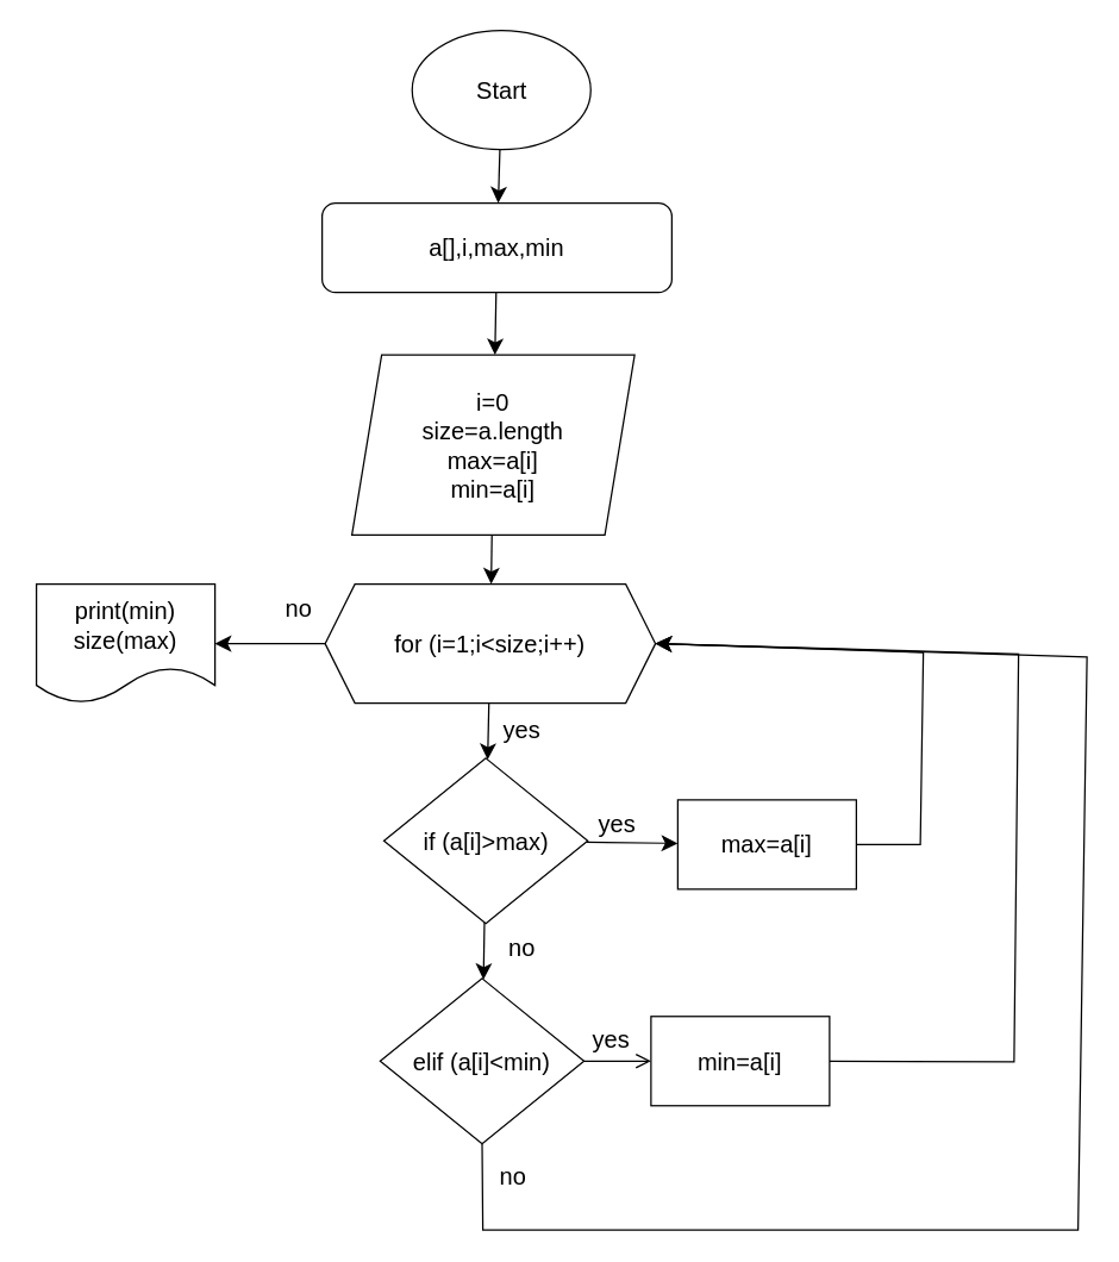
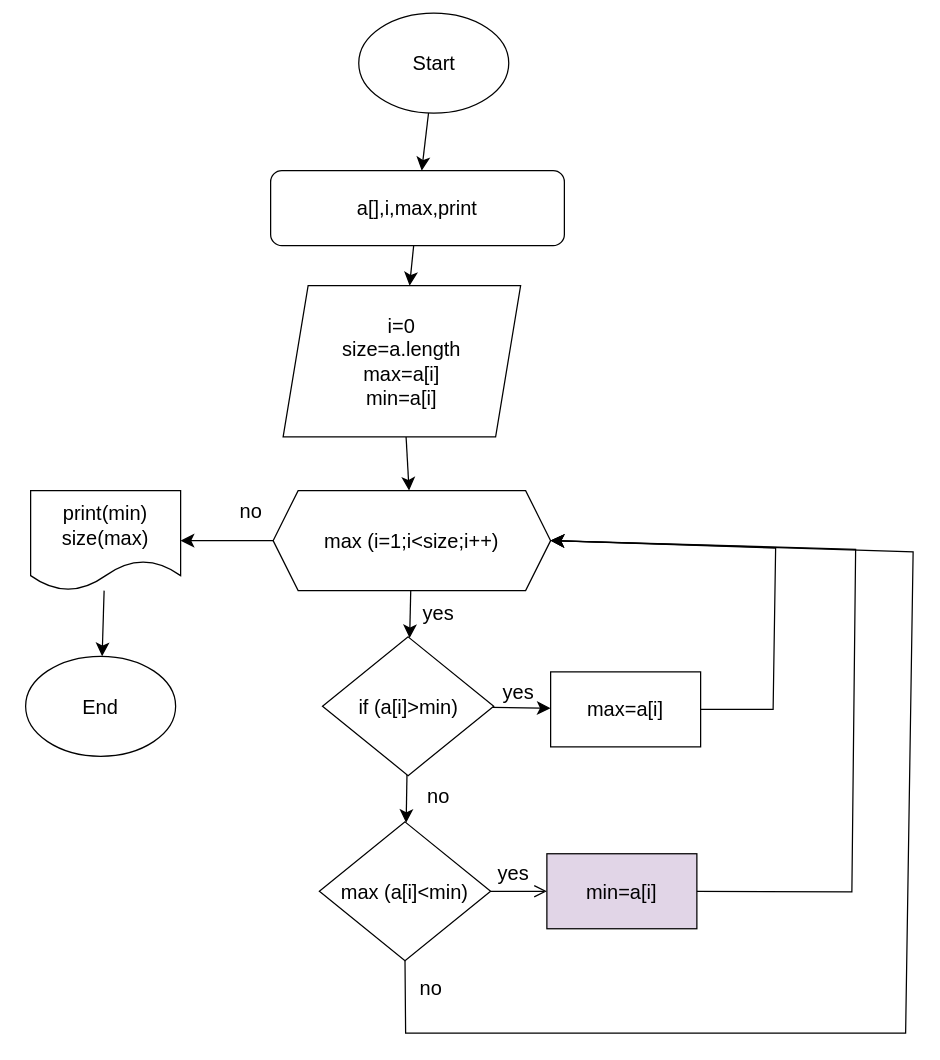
- <mxCell id="3" value="Start" style="ellipse;whiteSpace=wrap;html=1;fontSize=16;" parent="1" vertex="1"><mxGeometry x="276.5" y="20" width="120" height="80" as="geometry" /></mxCell>
+ <mxCell id="3" value="Start" style="ellipse;whiteSpace=wrap;html=1;fontSize=16;" parent="1" vertex="1"><mxGeometry x="286.5" y="10" width="120" height="80" as="geometry" /></mxCell>
- <mxCell id="7" value="a[],i,max,min" style="rounded=1;whiteSpace=wrap;html=1;fontSize=16;" parent="1" vertex="1"><mxGeometry x="216" y="136" width="235" height="60" as="geometry" /></mxCell>
+ <mxCell id="7" value="a[],i,max,print" style="rounded=1;whiteSpace=wrap;html=1;fontSize=16;" parent="1" vertex="1"><mxGeometry x="216" y="136" width="235" height="60" as="geometry" /></mxCell>
- <mxCell id="5" value="i=0&lt;br&gt;size=a.length&lt;br&gt;max=a[i]&lt;br&gt;min=a[i]" style="shape=parallelogram;perimeter=parallelogramPerimeter;whiteSpace=wrap;html=1;fixedSize=1;fontSize=16;" parent="1" vertex="1"><mxGeometry x="236" y="238" width="190" height="121" as="geometry" /></mxCell>
+ <mxCell id="5" value="i=0&lt;br&gt;size=a.length&lt;br&gt;max=a[i]&lt;br&gt;min=a[i]" style="shape=parallelogram;perimeter=parallelogramPerimeter;whiteSpace=wrap;html=1;fixedSize=1;fontSize=16;" parent="1" vertex="1"><mxGeometry x="226" y="228" width="190" height="121" as="geometry" /></mxCell>
- <mxCell id="13" value="for (i=1;i&amp;lt;size;i++)" style="shape=hexagon;perimeter=hexagonPerimeter2;whiteSpace=wrap;html=1;fixedSize=1;fontSize=16;" parent="1" vertex="1"><mxGeometry x="218" y="392" width="222" height="80" as="geometry" /></mxCell>
+ <mxCell id="13" value="max (i=1;i&amp;lt;size;i++)" style="shape=hexagon;perimeter=hexagonPerimeter2;whiteSpace=wrap;html=1;fixedSize=1;fontSize=16;" parent="1" vertex="1"><mxGeometry x="218" y="392" width="222" height="80" as="geometry" /></mxCell>
+ <mxCell id="22" value="" style="edgeStyle=none;curved=1;rounded=0;orthogonalLoop=1;jettySize=auto;html=1;fontSize=12;startSize=8;endSize=8;" parent="1" source="23" target="24" edge="1"><mxGeometry relative="1" as="geometry" /></mxCell>
+ <mxCell id="24" value="End" style="ellipse;whiteSpace=wrap;html=1;fontSize=16;" parent="1" vertex="1"><mxGeometry x="20" y="524.5" width="120" height="80" as="geometry" /></mxCell>
- <mxCell id="10" value="if (a[i]&amp;gt;max)" style="rhombus;whiteSpace=wrap;html=1;fontSize=16;" parent="1" vertex="1"><mxGeometry x="257.5" y="509" width="137" height="111" as="geometry" /></mxCell>
+ <mxCell id="10" value="if (a[i]&amp;gt;min)" style="rhombus;whiteSpace=wrap;html=1;fontSize=16;" parent="1" vertex="1"><mxGeometry x="257.5" y="509" width="137" height="111" as="geometry" /></mxCell>
- <mxCell id="19" value="max=a[i]" style="rounded=0;whiteSpace=wrap;html=1;fontSize=16;" parent="1" vertex="1"><mxGeometry x="455" y="537" width="120" height="60" as="geometry" /></mxCell>
+ <mxCell id="19" value="max=a[i]" style="rounded=0;whiteSpace=wrap;html=1;fontSize=16;" parent="1" vertex="1"><mxGeometry x="440" y="537" width="120" height="60" as="geometry" /></mxCell>
- <mxCell id="21" value="min=a[i]" style="rounded=0;whiteSpace=wrap;html=1;fontSize=16;" parent="1" vertex="1"><mxGeometry x="437" y="682.5" width="120" height="60" as="geometry" /></mxCell>
+ <mxCell id="21" value="min=a[i]" style="rounded=0;whiteSpace=wrap;html=1;fontSize=16;fillColor=#e1d5e7;" parent="1" vertex="1"><mxGeometry x="437" y="682.5" width="120" height="60" as="geometry" /></mxCell>
- <mxCell id="16" value="elif (a[i]&amp;lt;min)" style="rhombus;whiteSpace=wrap;html=1;fontSize=16;" parent="1" vertex="1"><mxGeometry x="255" y="657" width="137" height="111" as="geometry" /></mxCell>
+ <mxCell id="16" value="max (a[i]&amp;lt;min)" style="rhombus;whiteSpace=wrap;html=1;fontSize=16;" parent="1" vertex="1"><mxGeometry x="255" y="657" width="137" height="111" as="geometry" /></mxCell>
